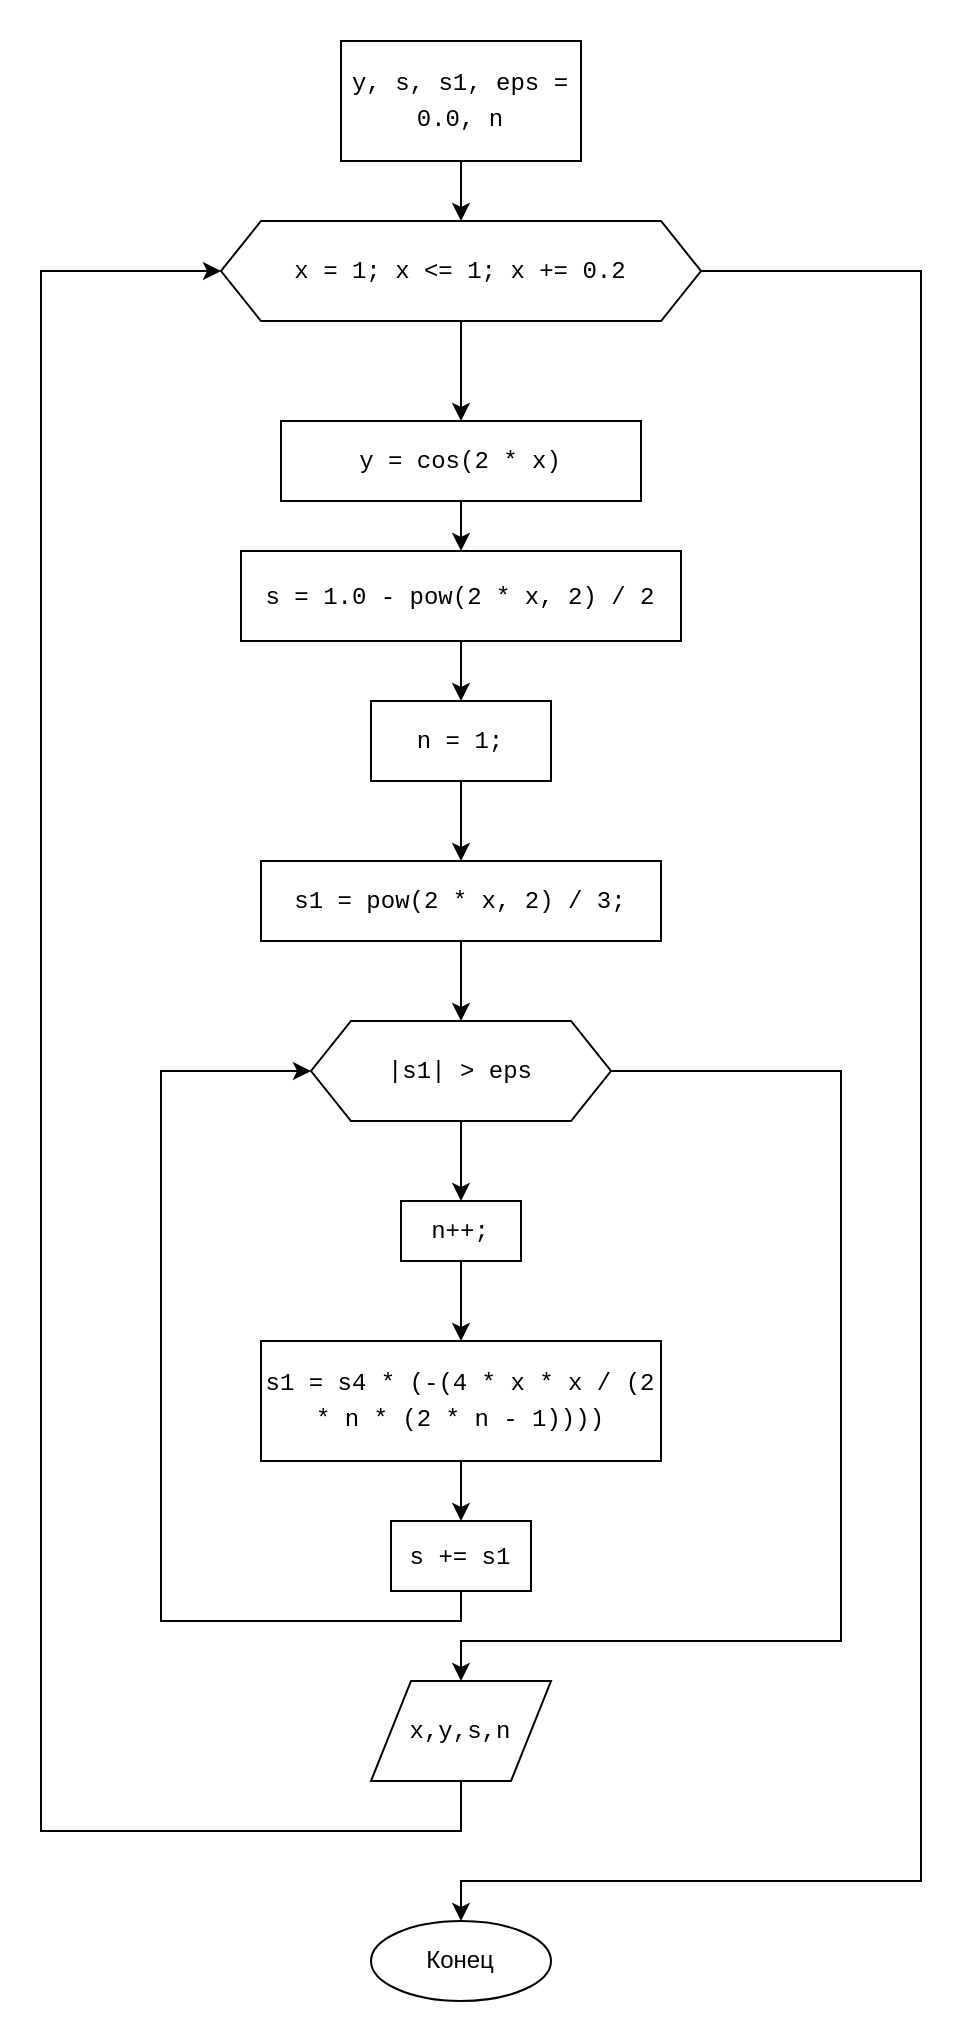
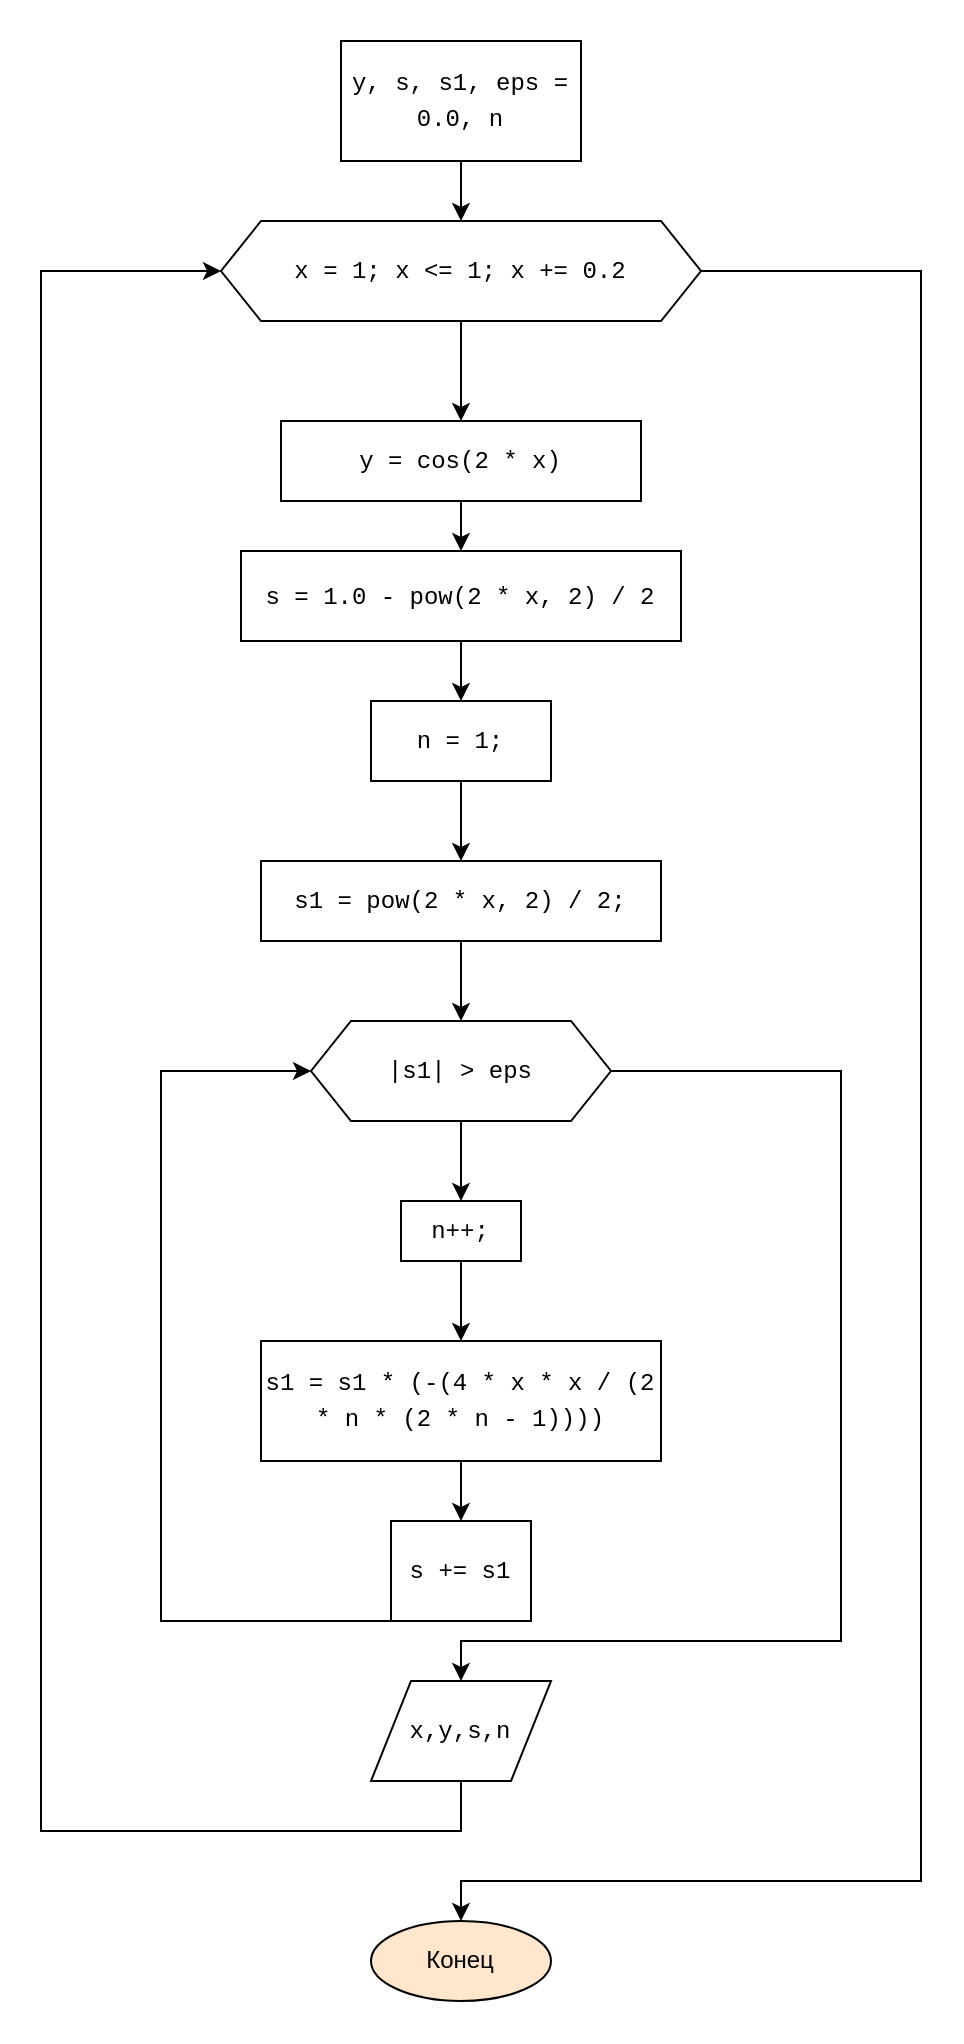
- <mxCell id="14" value="&lt;div style=&quot;font-family: menlo, monaco, &amp;quot;courier new&amp;quot;, monospace; font-weight: normal; font-size: 12px; line-height: 18px;&quot;&gt;&lt;div style=&quot;font-family: &amp;quot;menlo&amp;quot; , &amp;quot;monaco&amp;quot; , &amp;quot;courier new&amp;quot; , monospace ; line-height: 18px&quot;&gt;s1 &lt;span style=&quot;&quot;&gt;=&lt;/span&gt; &lt;span style=&quot;&quot;&gt;pow&lt;/span&gt;(&lt;span style=&quot;&quot;&gt;2&lt;/span&gt; &lt;span style=&quot;&quot;&gt;*&lt;/span&gt; x, &lt;span style=&quot;&quot;&gt;2&lt;/span&gt;) &lt;span style=&quot;&quot;&gt;/&lt;/span&gt; &lt;span style=&quot;&quot;&gt;3&lt;/span&gt;;&lt;/div&gt;&lt;/div&gt;" style="whiteSpace=wrap;html=1;labelBackgroundColor=none;" parent="1" vertex="1"><mxGeometry x="130" y="430" width="200" height="40" as="geometry" /></mxCell>
+ <mxCell id="14" value="&lt;div style=&quot;font-family: menlo, monaco, &amp;quot;courier new&amp;quot;, monospace; font-weight: normal; font-size: 12px; line-height: 18px;&quot;&gt;&lt;div style=&quot;font-family: &amp;quot;menlo&amp;quot; , &amp;quot;monaco&amp;quot; , &amp;quot;courier new&amp;quot; , monospace ; line-height: 18px&quot;&gt;s1 &lt;span style=&quot;&quot;&gt;=&lt;/span&gt; &lt;span style=&quot;&quot;&gt;pow&lt;/span&gt;(&lt;span style=&quot;&quot;&gt;2&lt;/span&gt; &lt;span style=&quot;&quot;&gt;*&lt;/span&gt; x, &lt;span style=&quot;&quot;&gt;2&lt;/span&gt;) &lt;span style=&quot;&quot;&gt;/&lt;/span&gt; &lt;span style=&quot;&quot;&gt;2&lt;/span&gt;;&lt;/div&gt;&lt;/div&gt;" style="whiteSpace=wrap;html=1;labelBackgroundColor=none;" parent="1" vertex="1"><mxGeometry x="130" y="430" width="200" height="40" as="geometry" /></mxCell>
- <mxCell id="21" value="&lt;meta charset=&quot;utf-8&quot;&gt;&lt;div style=&quot;font-family: menlo, monaco, &amp;quot;courier new&amp;quot;, monospace; font-weight: normal; font-size: 12px; line-height: 18px;&quot;&gt;&lt;div&gt;&lt;span style=&quot;&quot;&gt; s1 &lt;/span&gt;&lt;span style=&quot;&quot;&gt;=&lt;/span&gt;&lt;span style=&quot;&quot;&gt; s4 &lt;/span&gt;&lt;span style=&quot;&quot;&gt;*&lt;/span&gt;&lt;span style=&quot;&quot;&gt; (&lt;/span&gt;&lt;span style=&quot;&quot;&gt;-&lt;/span&gt;&lt;span style=&quot;&quot;&gt;(&lt;/span&gt;&lt;span style=&quot;&quot;&gt;4&lt;/span&gt;&lt;span style=&quot;&quot;&gt; &lt;/span&gt;&lt;span style=&quot;&quot;&gt;*&lt;/span&gt;&lt;span style=&quot;&quot;&gt; x &lt;/span&gt;&lt;span style=&quot;&quot;&gt;*&lt;/span&gt;&lt;span style=&quot;&quot;&gt; x &lt;/span&gt;&lt;span style=&quot;&quot;&gt;/&lt;/span&gt;&lt;span style=&quot;&quot;&gt; (&lt;/span&gt;&lt;span style=&quot;&quot;&gt;2&lt;/span&gt;&lt;span style=&quot;&quot;&gt; &lt;/span&gt;&lt;span style=&quot;&quot;&gt;*&lt;/span&gt;&lt;span style=&quot;&quot;&gt; n &lt;/span&gt;&lt;span style=&quot;&quot;&gt;*&lt;/span&gt;&lt;span style=&quot;&quot;&gt; (&lt;/span&gt;&lt;span style=&quot;&quot;&gt;2&lt;/span&gt;&lt;span style=&quot;&quot;&gt; &lt;/span&gt;&lt;span style=&quot;&quot;&gt;*&lt;/span&gt;&lt;span style=&quot;&quot;&gt; n &lt;/span&gt;&lt;span style=&quot;&quot;&gt;-&lt;/span&gt;&lt;span style=&quot;&quot;&gt; &lt;/span&gt;&lt;span style=&quot;&quot;&gt;1&lt;/span&gt;&lt;span style=&quot;&quot;&gt;))))&lt;/span&gt;&lt;/div&gt;&lt;/div&gt;" style="whiteSpace=wrap;html=1;labelBackgroundColor=none;" parent="1" vertex="1"><mxGeometry x="130" y="670" width="200" height="60" as="geometry" /></mxCell>
+ <mxCell id="21" value="&lt;meta charset=&quot;utf-8&quot;&gt;&lt;div style=&quot;font-family: menlo, monaco, &amp;quot;courier new&amp;quot;, monospace; font-weight: normal; font-size: 12px; line-height: 18px;&quot;&gt;&lt;div&gt;&lt;span style=&quot;&quot;&gt; s1 &lt;/span&gt;&lt;span style=&quot;&quot;&gt;=&lt;/span&gt;&lt;span style=&quot;&quot;&gt; s1 &lt;/span&gt;&lt;span style=&quot;&quot;&gt;*&lt;/span&gt;&lt;span style=&quot;&quot;&gt; (&lt;/span&gt;&lt;span style=&quot;&quot;&gt;-&lt;/span&gt;&lt;span style=&quot;&quot;&gt;(&lt;/span&gt;&lt;span style=&quot;&quot;&gt;4&lt;/span&gt;&lt;span style=&quot;&quot;&gt; &lt;/span&gt;&lt;span style=&quot;&quot;&gt;*&lt;/span&gt;&lt;span style=&quot;&quot;&gt; x &lt;/span&gt;&lt;span style=&quot;&quot;&gt;*&lt;/span&gt;&lt;span style=&quot;&quot;&gt; x &lt;/span&gt;&lt;span style=&quot;&quot;&gt;/&lt;/span&gt;&lt;span style=&quot;&quot;&gt; (&lt;/span&gt;&lt;span style=&quot;&quot;&gt;2&lt;/span&gt;&lt;span style=&quot;&quot;&gt; &lt;/span&gt;&lt;span style=&quot;&quot;&gt;*&lt;/span&gt;&lt;span style=&quot;&quot;&gt; n &lt;/span&gt;&lt;span style=&quot;&quot;&gt;*&lt;/span&gt;&lt;span style=&quot;&quot;&gt; (&lt;/span&gt;&lt;span style=&quot;&quot;&gt;2&lt;/span&gt;&lt;span style=&quot;&quot;&gt; &lt;/span&gt;&lt;span style=&quot;&quot;&gt;*&lt;/span&gt;&lt;span style=&quot;&quot;&gt; n &lt;/span&gt;&lt;span style=&quot;&quot;&gt;-&lt;/span&gt;&lt;span style=&quot;&quot;&gt; &lt;/span&gt;&lt;span style=&quot;&quot;&gt;1&lt;/span&gt;&lt;span style=&quot;&quot;&gt;))))&lt;/span&gt;&lt;/div&gt;&lt;/div&gt;" style="whiteSpace=wrap;html=1;labelBackgroundColor=none;" parent="1" vertex="1"><mxGeometry x="130" y="670" width="200" height="60" as="geometry" /></mxCell>
- <mxCell id="23" value="&lt;meta charset=&quot;utf-8&quot;&gt;&lt;div style=&quot;font-family: menlo, monaco, &amp;quot;courier new&amp;quot;, monospace; font-weight: normal; font-size: 12px; line-height: 18px;&quot;&gt;&lt;div&gt;&lt;span style=&quot;&quot;&gt; s &lt;/span&gt;&lt;span style=&quot;&quot;&gt;+=&lt;/span&gt;&lt;span style=&quot;&quot;&gt; s1&lt;/span&gt;&lt;/div&gt;&lt;/div&gt;" style="whiteSpace=wrap;html=1;labelBackgroundColor=none;" parent="1" vertex="1"><mxGeometry x="195" y="760" width="70" height="35" as="geometry" /></mxCell>
+ <mxCell id="23" value="&lt;meta charset=&quot;utf-8&quot;&gt;&lt;div style=&quot;font-family: menlo, monaco, &amp;quot;courier new&amp;quot;, monospace; font-weight: normal; font-size: 12px; line-height: 18px;&quot;&gt;&lt;div&gt;&lt;span style=&quot;&quot;&gt; s &lt;/span&gt;&lt;span style=&quot;&quot;&gt;+=&lt;/span&gt;&lt;span style=&quot;&quot;&gt; s1&lt;/span&gt;&lt;/div&gt;&lt;/div&gt;" style="whiteSpace=wrap;html=1;labelBackgroundColor=none;" parent="1" vertex="1"><mxGeometry x="195" y="760" width="70" height="50" as="geometry" /></mxCell>
- <mxCell id="26" value="Конец" style="ellipse;whiteSpace=wrap;html=1;labelBackgroundColor=none;" parent="1" vertex="1"><mxGeometry x="185" y="960" width="90" height="40" as="geometry" /></mxCell>
+ <mxCell id="26" value="Конец" style="ellipse;whiteSpace=wrap;html=1;labelBackgroundColor=none;fillColor=#ffe6cc;" parent="1" vertex="1"><mxGeometry x="185" y="960" width="90" height="40" as="geometry" /></mxCell>
